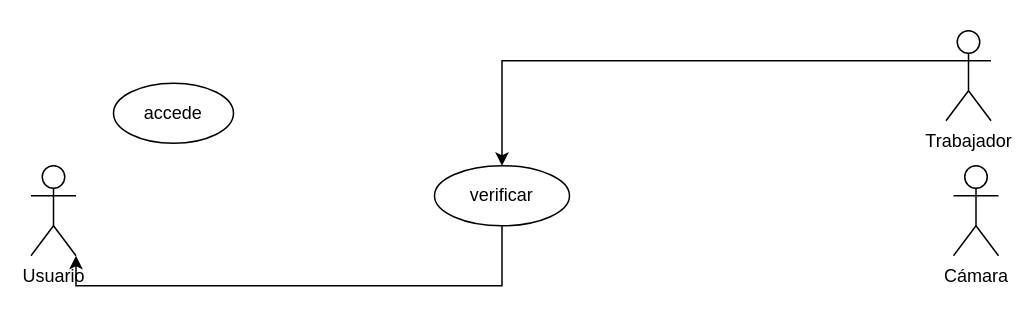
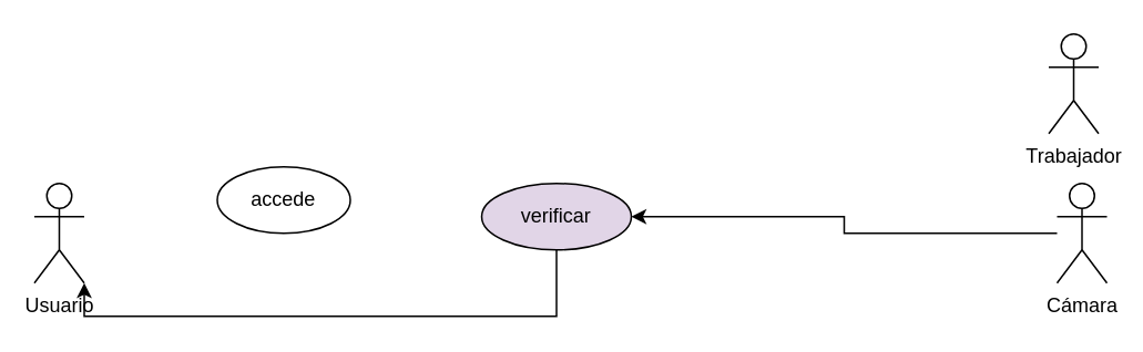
- <mxCell id="4" style="edgeStyle=orthogonalEdgeStyle;rounded=0;orthogonalLoop=1;jettySize=auto;html=1;exitX=0;exitY=0.333;exitDx=0;exitDy=0;exitPerimeter=0;" edge="1" parent="1" source="5" target="6"><mxGeometry relative="1" as="geometry"><mxPoint x="360" y="130" as="targetPoint" /></mxGeometry></mxCell>
- <mxCell id="3" value="accede" style="ellipse;whiteSpace=wrap;html=1;" vertex="1" parent="1"><mxGeometry x="75" y="55" width="80" height="40" as="geometry" /></mxCell>
+ <mxCell id="3" value="accede" style="ellipse;whiteSpace=wrap;html=1;" vertex="1" parent="1"><mxGeometry x="130" y="100" width="80" height="40" as="geometry" /></mxCell>
- <mxCell id="6" value="verificar" style="ellipse;whiteSpace=wrap;html=1;" vertex="1" parent="1"><mxGeometry x="289" y="110" width="90" height="40" as="geometry" /></mxCell>
+ <mxCell id="6" value="verificar" style="ellipse;whiteSpace=wrap;html=1;fillColor=#e1d5e7;" vertex="1" parent="1"><mxGeometry x="289" y="110" width="90" height="40" as="geometry" /></mxCell>
+ <mxCell id="8" style="edgeStyle=orthogonalEdgeStyle;rounded=0;orthogonalLoop=1;jettySize=auto;html=1;entryX=1;entryY=0.5;entryDx=0;entryDy=0;" edge="1" parent="1" source="9" target="6"><mxGeometry relative="1" as="geometry" /></mxCell>
